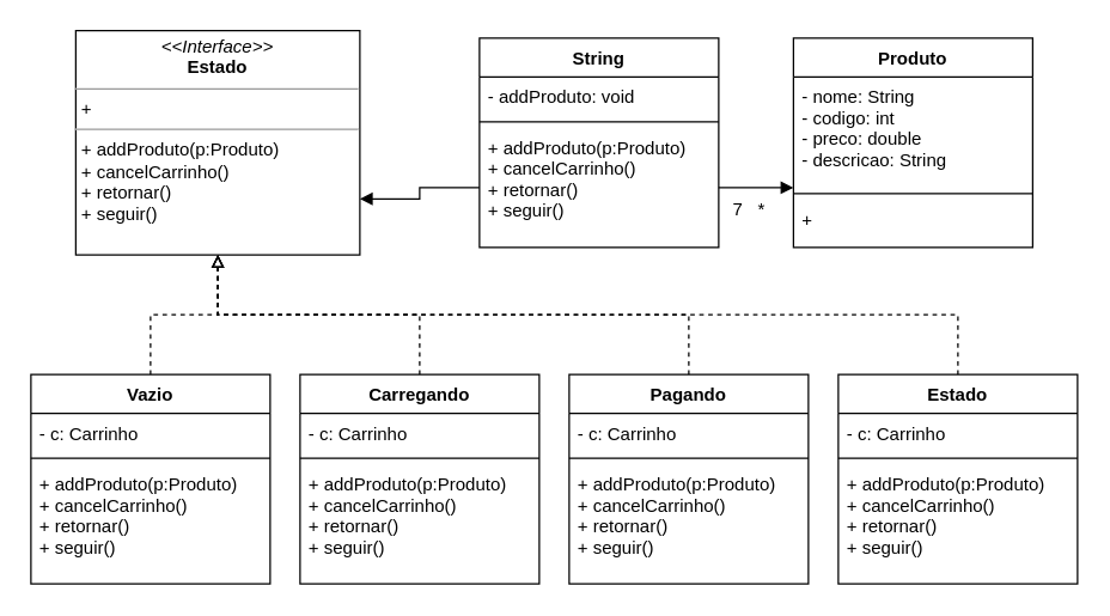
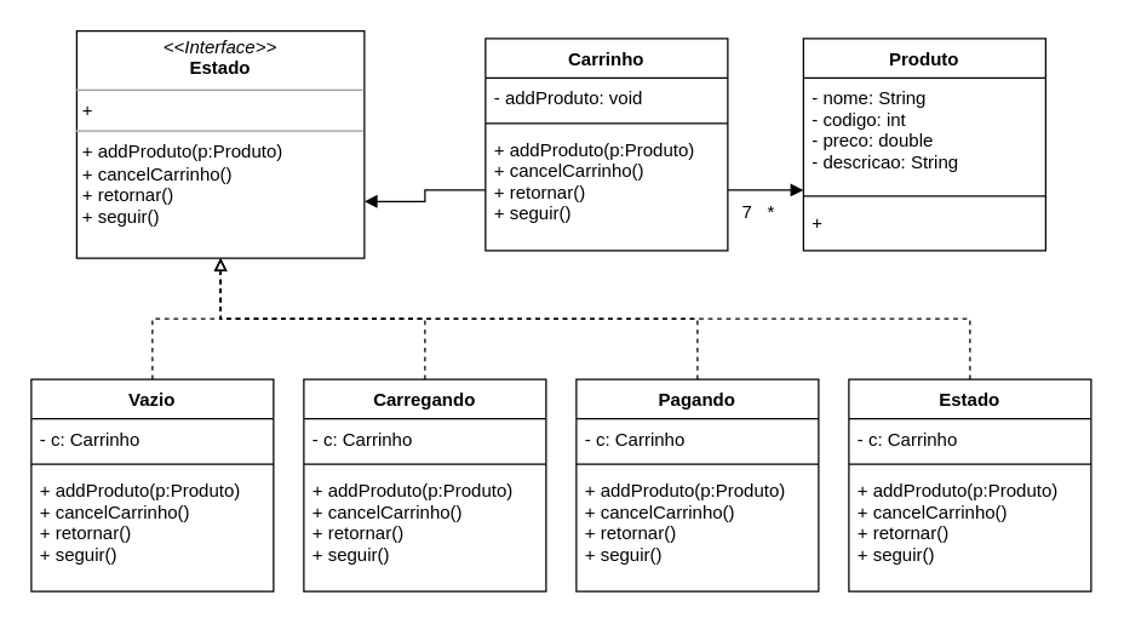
- <mxCell id="23" value="String" style="swimlane;fontStyle=1;align=center;verticalAlign=top;childLayout=stackLayout;horizontal=1;startSize=26;horizontalStack=0;resizeParent=1;resizeParentMax=0;resizeLast=0;collapsible=1;marginBottom=0;" vertex="1" parent="1"><mxGeometry x="320" y="25" width="160" height="140" as="geometry" /></mxCell>
+ <mxCell id="23" value="Carrinho" style="swimlane;fontStyle=1;align=center;verticalAlign=top;childLayout=stackLayout;horizontal=1;startSize=26;horizontalStack=0;resizeParent=1;resizeParentMax=0;resizeLast=0;collapsible=1;marginBottom=0;" vertex="1" parent="1"><mxGeometry x="320" y="25" width="160" height="140" as="geometry" /></mxCell>
